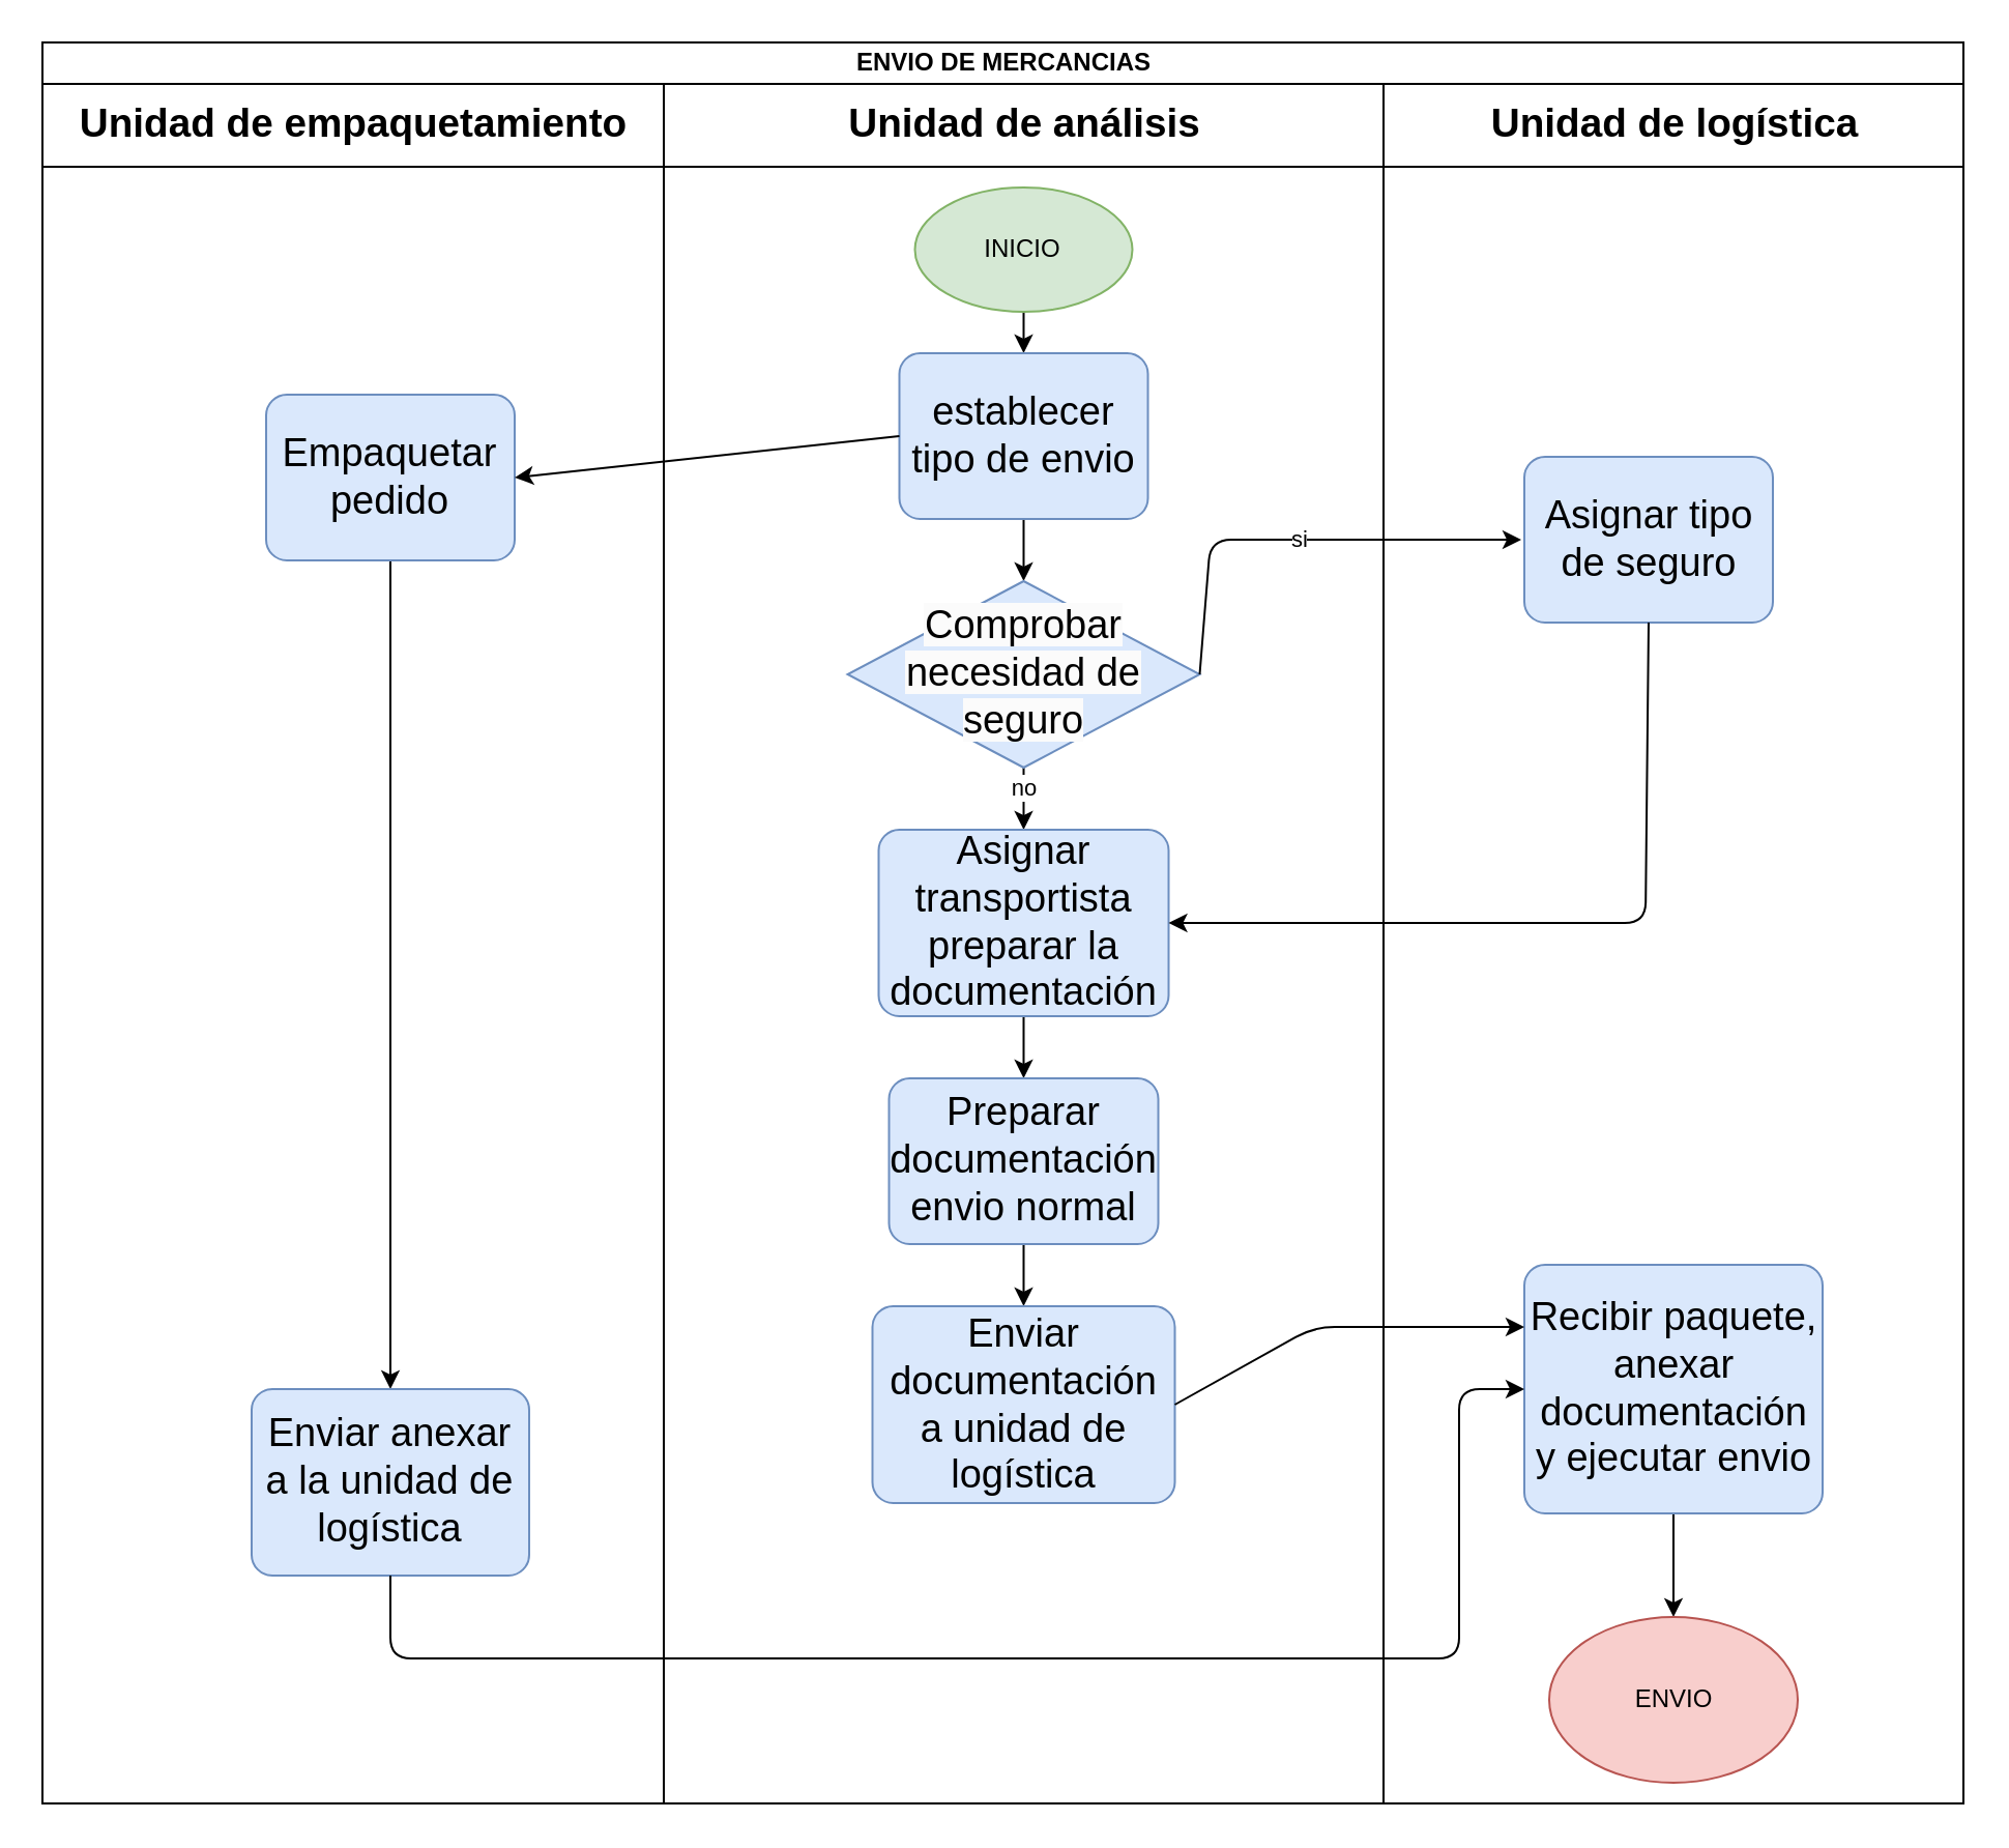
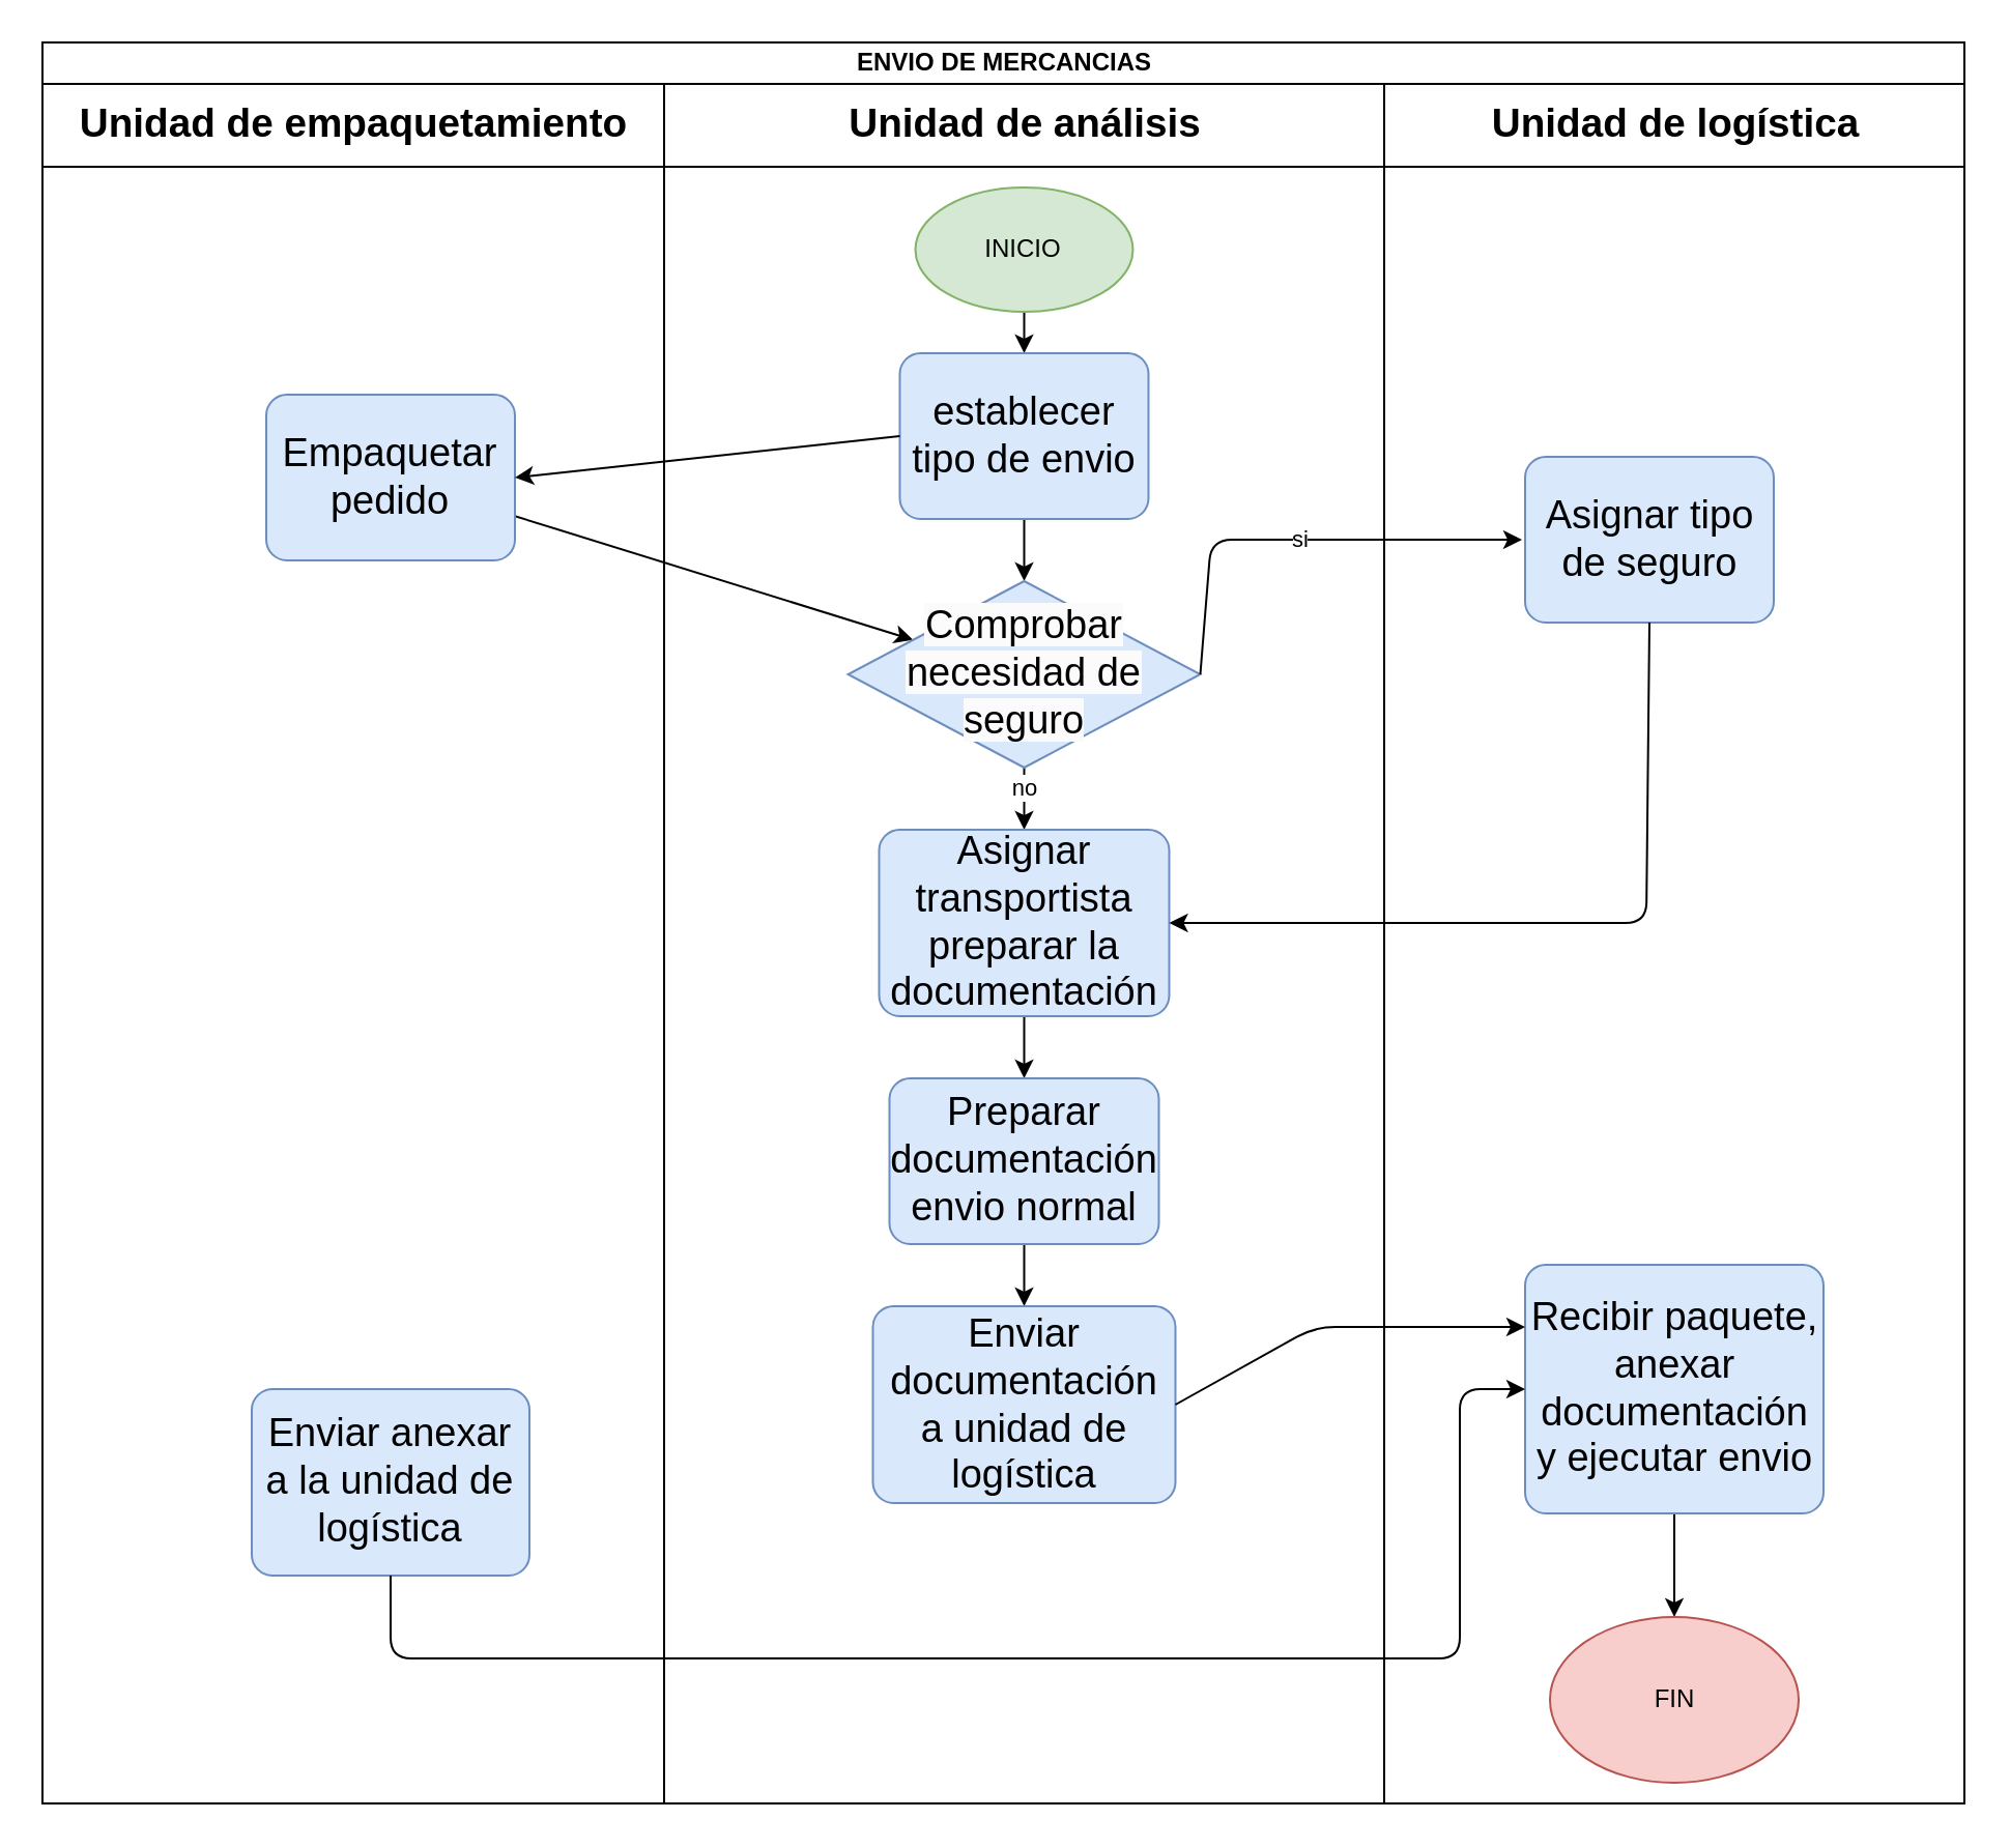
- <mxCell id="4" style="edgeStyle=none;html=1;entryX=0.5;entryY=0;entryDx=0;entryDy=0;entryPerimeter=0;" edge="1" parent="3" source="5" target="6"><mxGeometry relative="1" as="geometry" /></mxCell>
+ <mxCell id="4" style="edgeStyle=none;html=1;" edge="1" parent="3" source="5" target="18"><mxGeometry relative="1" as="geometry" /></mxCell>
- <mxCell id="23" value="ENVIO" style="ellipse;whiteSpace=wrap;html=1;fillColor=#f8cecc;strokeColor=#b85450;" vertex="1" parent="19"><mxGeometry x="80" y="740" width="120" height="80" as="geometry" /></mxCell>
+ <mxCell id="23" value="FIN" style="ellipse;whiteSpace=wrap;html=1;fillColor=#f8cecc;strokeColor=#b85450;" vertex="1" parent="19"><mxGeometry x="80" y="740" width="120" height="80" as="geometry" /></mxCell>
